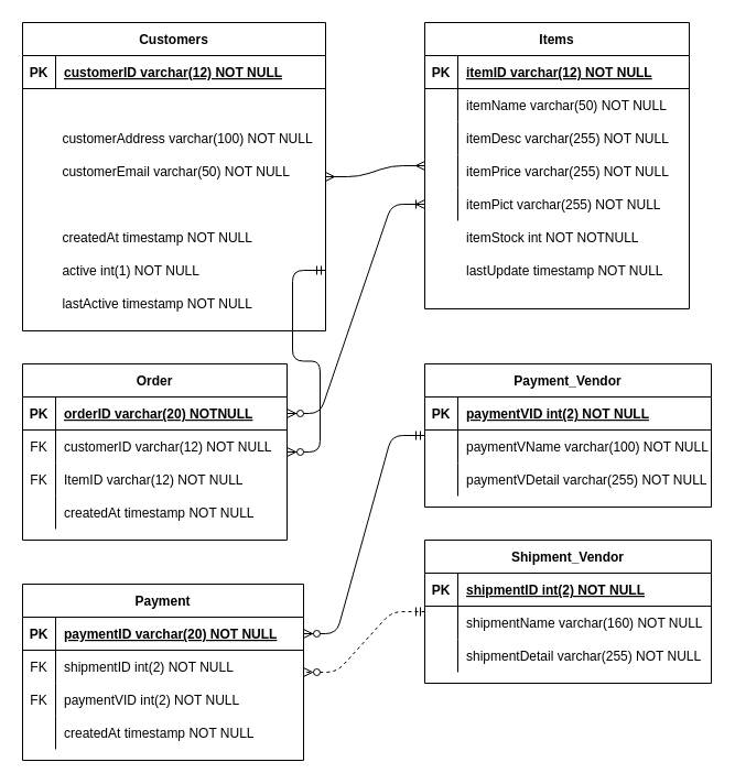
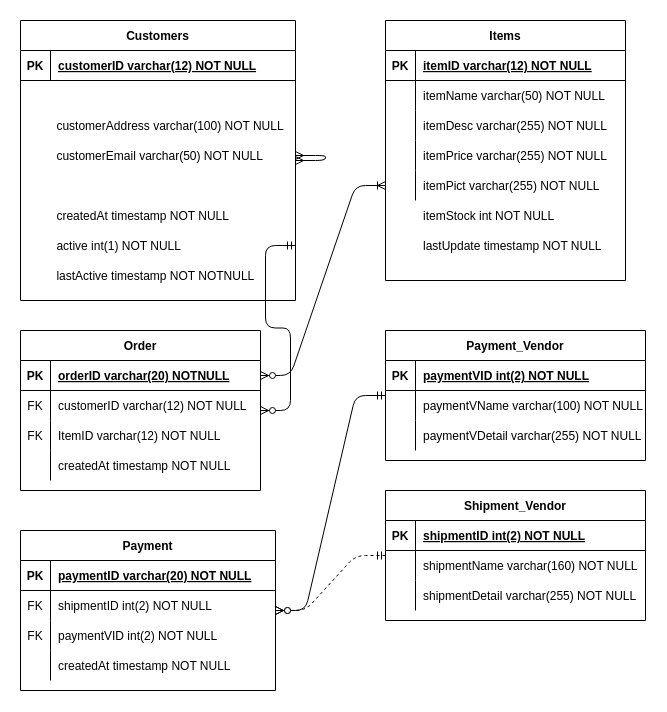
- <mxCell id="63" value="" style="edgeStyle=entityRelationEdgeStyle;fontSize=12;html=1;endArrow=ERmany;startArrow=ERmany;" edge="1" parent="1" source="3" target="27"><mxGeometry width="100" height="100" relative="1" as="geometry"><mxPoint x="225" y="300" as="sourcePoint" /><mxPoint x="325" y="200" as="targetPoint" /></mxGeometry></mxCell>
+ <mxCell id="63" value="" style="edgeStyle=entityRelationEdgeStyle;fontSize=12;html=1;endArrow=ERmany;startArrow=ERmany;" edge="1" parent="1" source="3" target="14"><mxGeometry width="100" height="100" relative="1" as="geometry"><mxPoint x="225" y="300" as="sourcePoint" /><mxPoint x="325" y="200" as="targetPoint" /></mxGeometry></mxCell>
- <mxCell id="45" value="itemStock int NOT NOTNULL" style="shape=partialRectangle;overflow=hidden;connectable=0;fillColor=none;top=0;left=0;bottom=0;right=0;align=left;spacingLeft=6;" vertex="1" parent="43"><mxGeometry x="30" width="200" height="30" as="geometry" /></mxCell>
+ <mxCell id="45" value="itemStock int NOT NULL" style="shape=partialRectangle;overflow=hidden;connectable=0;fillColor=none;top=0;left=0;bottom=0;right=0;align=left;spacingLeft=6;" vertex="1" parent="43"><mxGeometry x="30" width="200" height="30" as="geometry" /></mxCell>
- <mxCell id="25" value="lastActive timestamp NOT NULL" style="shape=partialRectangle;overflow=hidden;connectable=0;fillColor=none;top=0;left=0;bottom=0;right=0;align=left;spacingLeft=6;" vertex="1" parent="23"><mxGeometry x="28.448" width="246.552" height="30" as="geometry" /></mxCell>
+ <mxCell id="25" value="lastActive timestamp NOT NOTNULL" style="shape=partialRectangle;overflow=hidden;connectable=0;fillColor=none;top=0;left=0;bottom=0;right=0;align=left;spacingLeft=6;" vertex="1" parent="23"><mxGeometry x="28.448" width="246.552" height="30" as="geometry" /></mxCell>
- <mxCell id="98" value="" style="edgeStyle=entityRelationEdgeStyle;fontSize=12;html=1;endArrow=ERzeroToMany;startArrow=ERmandOne;" edge="1" parent="1" source="65" target="88"><mxGeometry width="100" height="100" relative="1" as="geometry"><mxPoint x="225" y="550" as="sourcePoint" /><mxPoint x="325" y="450" as="targetPoint" /></mxGeometry></mxCell>
+ <mxCell id="98" value="" style="edgeStyle=entityRelationEdgeStyle;fontSize=12;html=1;endArrow=ERzeroToMany;startArrow=ERmandOne;" edge="1" parent="1" source="65" target="85"><mxGeometry width="100" height="100" relative="1" as="geometry"><mxPoint x="225" y="550" as="sourcePoint" /><mxPoint x="325" y="450" as="targetPoint" /></mxGeometry></mxCell>
